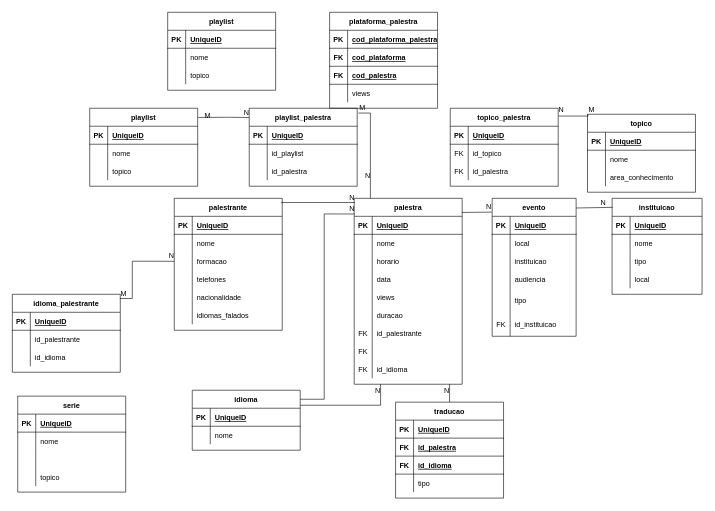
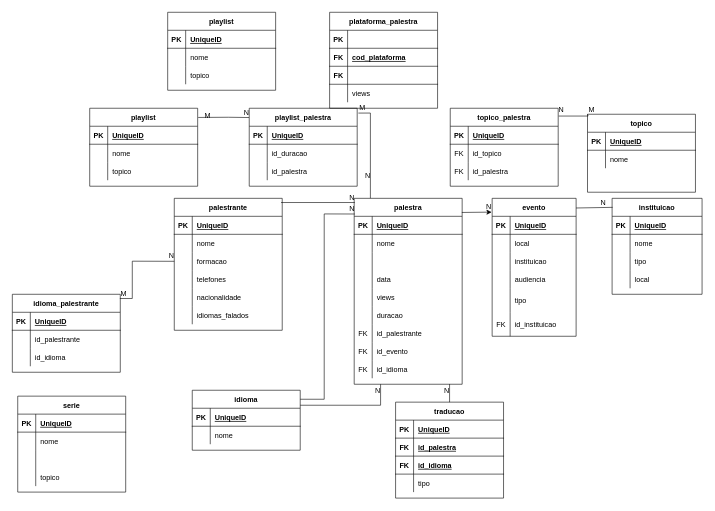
- <mxCell id="190" value="cod_plataforma_palestra" style="shape=partialRectangle;connectable=0;fillColor=none;top=0;left=0;bottom=0;right=0;align=left;spacingLeft=6;fontStyle=5;overflow=hidden;" parent="188" vertex="1"><mxGeometry x="30" width="150" height="30" as="geometry" /></mxCell>
- <mxCell id="196" value="cod_palestra" style="shape=partialRectangle;connectable=0;fillColor=none;top=0;left=0;bottom=0;right=0;align=left;spacingLeft=6;fontStyle=5;overflow=hidden;" vertex="1" parent="194"><mxGeometry x="30" width="150" height="30" as="geometry" /></mxCell>
- <mxCell id="153" value="id_playlist" style="shape=partialRectangle;connectable=0;fillColor=none;top=0;left=0;bottom=0;right=0;align=left;spacingLeft=6;overflow=hidden;" parent="151" vertex="1"><mxGeometry x="30" width="150" height="30" as="geometry" /></mxCell>
+ <mxCell id="153" value="id_duracao" style="shape=partialRectangle;connectable=0;fillColor=none;top=0;left=0;bottom=0;right=0;align=left;spacingLeft=6;overflow=hidden;" parent="151" vertex="1"><mxGeometry x="30" width="150" height="30" as="geometry" /></mxCell>
- <mxCell id="71" value="area_conhecimento" style="shape=partialRectangle;connectable=0;fillColor=none;top=0;left=0;bottom=0;right=0;align=left;spacingLeft=6;overflow=hidden;" parent="69" vertex="1"><mxGeometry x="30" width="150" height="30" as="geometry" /></mxCell>
- <mxCell id="135" value="" style="endArrow=none;html=1;rounded=0;exitX=0.997;exitY=0.076;exitDx=0;exitDy=0;exitPerimeter=0;entryX=-0.006;entryY=0.1;entryDx=0;entryDy=0;entryPerimeter=0;" parent="1" source="2" target="30" edge="1"><mxGeometry relative="1" as="geometry"><mxPoint x="790" y="340.18" as="sourcePoint" /><mxPoint x="873" y="333.18" as="targetPoint" /></mxGeometry></mxCell>
+ <mxCell id="135" value="" style="endArrow=classic;html=1;rounded=0;exitX=0.997;exitY=0.076;exitDx=0;exitDy=0;exitPerimeter=0;entryX=-0.006;entryY=0.1;entryDx=0;entryDy=0;entryPerimeter=0;" parent="1" source="2" target="30" edge="1"><mxGeometry relative="1" as="geometry"><mxPoint x="790" y="340.18" as="sourcePoint" /><mxPoint x="873" y="333.18" as="targetPoint" /></mxGeometry></mxCell>
- <mxCell id="11" value="horario" style="shape=partialRectangle;connectable=0;fillColor=none;top=0;left=0;bottom=0;right=0;align=left;spacingLeft=6;overflow=hidden;" parent="9" vertex="1"><mxGeometry x="30" width="150" height="30" as="geometry" /></mxCell>
+ <mxCell id="26" value="id_evento" style="shape=partialRectangle;connectable=0;fillColor=none;top=0;left=0;bottom=0;right=0;align=left;spacingLeft=6;overflow=hidden;" parent="24" vertex="1"><mxGeometry x="30" width="150" height="30" as="geometry" /></mxCell>
